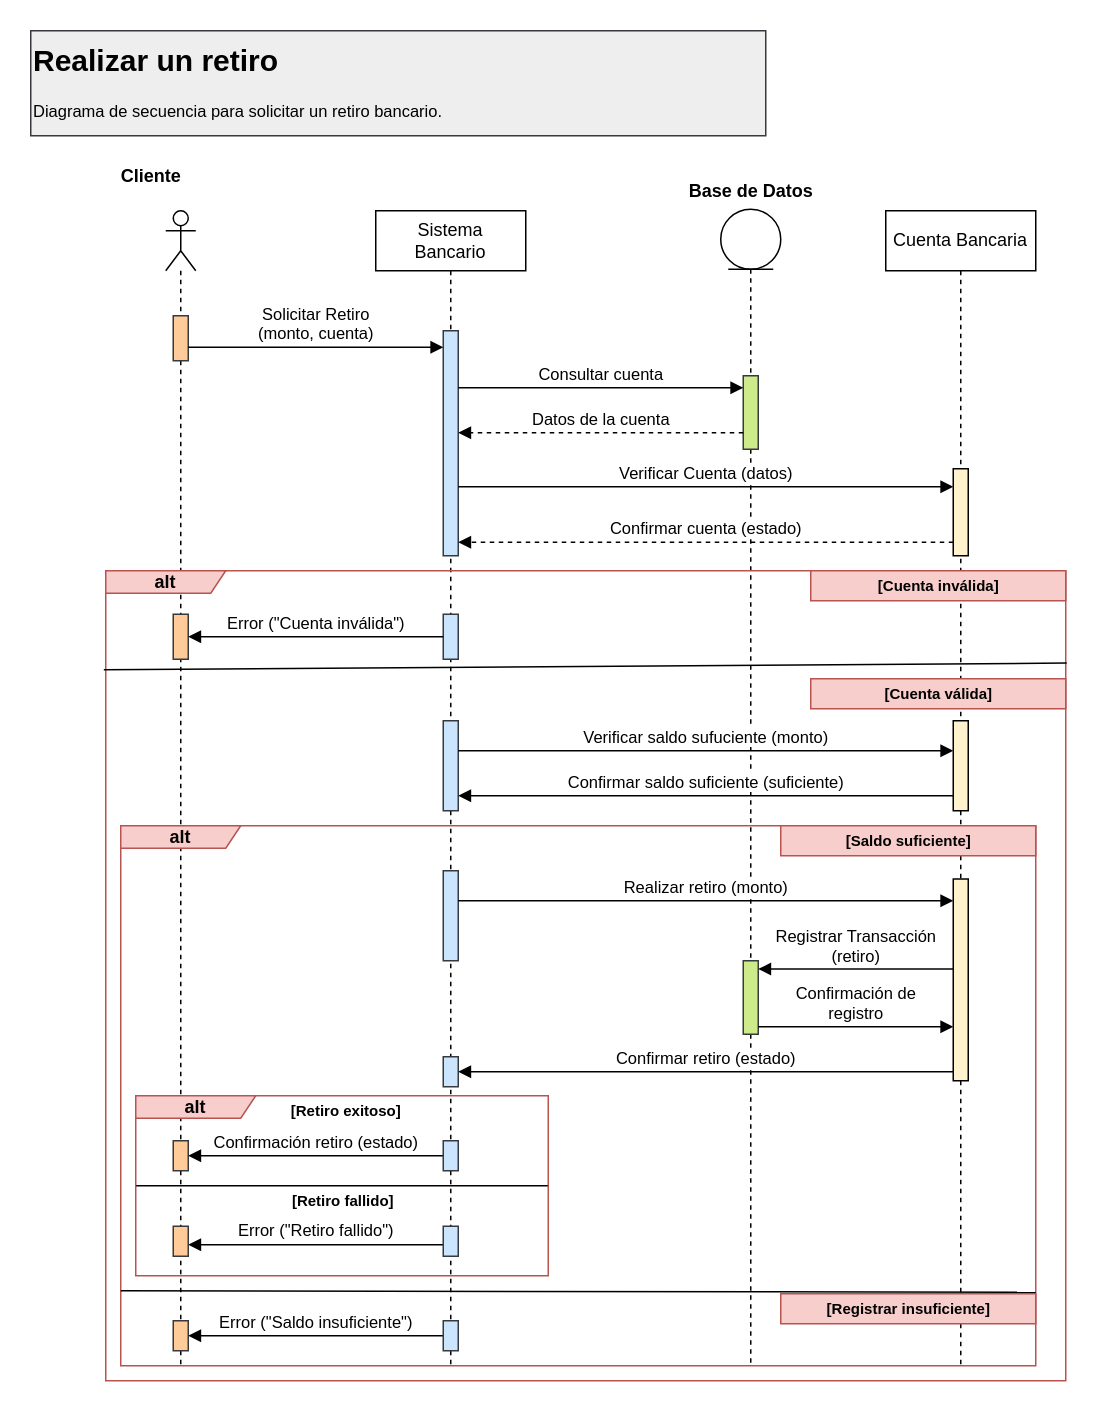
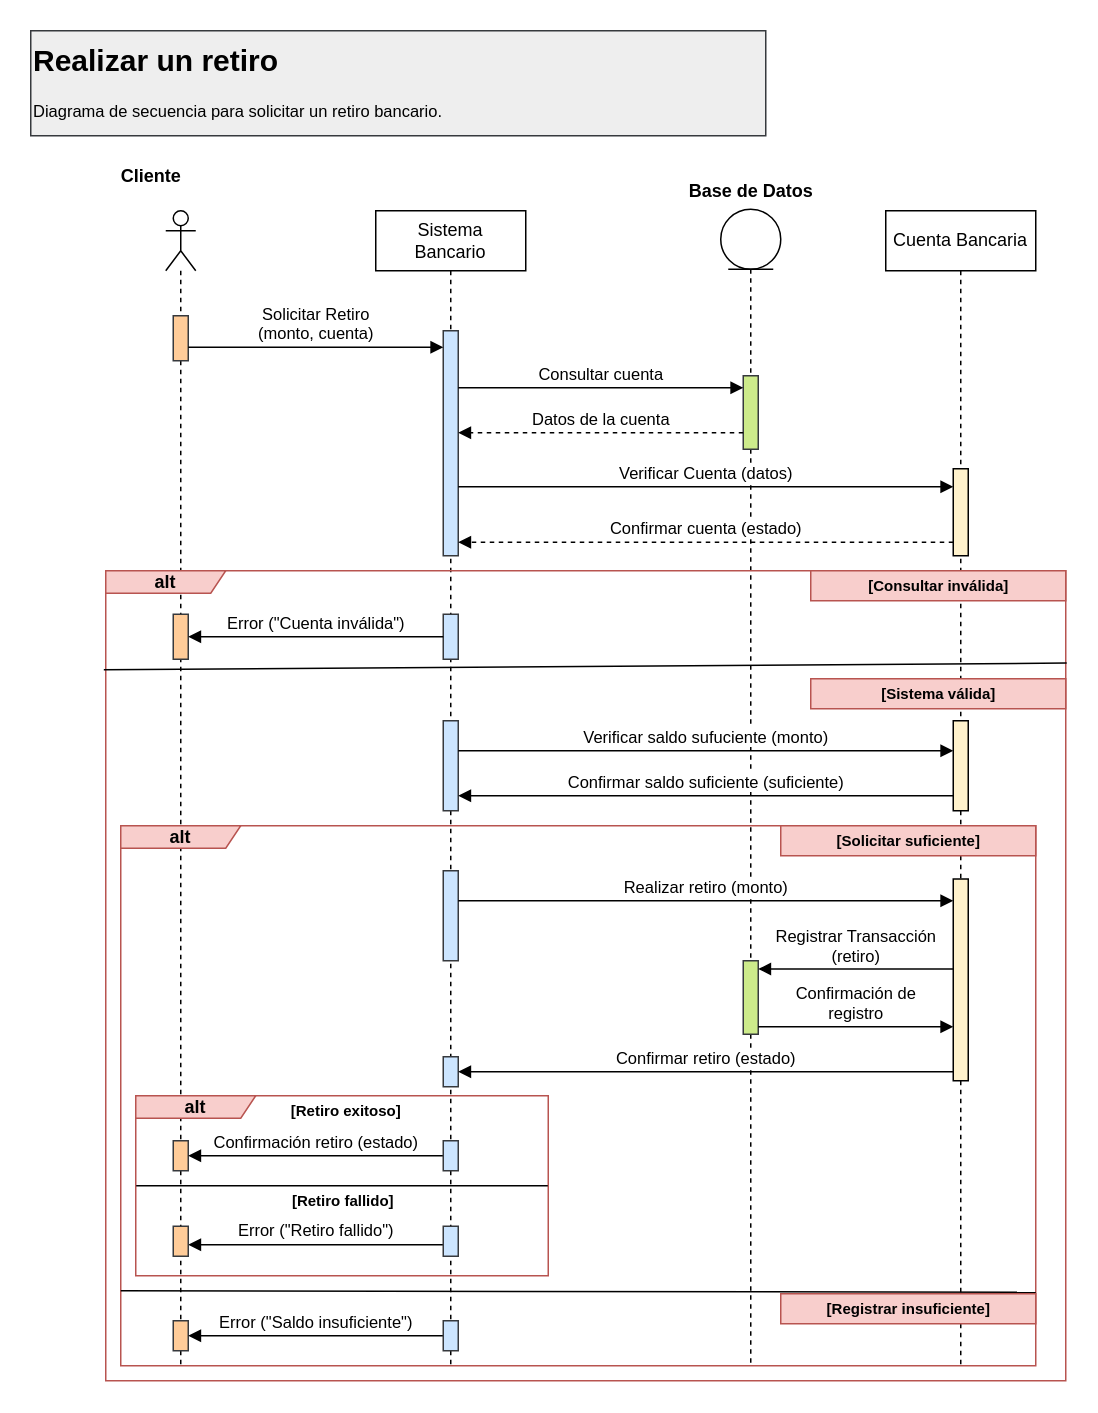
- <mxCell id="29" value="[Cuenta inválida]" style="text;align=center;fontStyle=1;verticalAlign=middle;spacingLeft=3;spacingRight=3;strokeColor=#b85450;rotatable=0;points=[[0,0.5],[1,0.5]];portConstraint=eastwest;html=1;fillColor=#f8cecc;fontSize=10;" vertex="1" parent="1"><mxGeometry x="540" y="380" width="170" height="20" as="geometry" /></mxCell>
+ <mxCell id="29" value="[Consultar inválida]" style="text;align=center;fontStyle=1;verticalAlign=middle;spacingLeft=3;spacingRight=3;strokeColor=#b85450;rotatable=0;points=[[0,0.5],[1,0.5]];portConstraint=eastwest;html=1;fillColor=#f8cecc;fontSize=10;" vertex="1" parent="1"><mxGeometry x="540" y="380" width="170" height="20" as="geometry" /></mxCell>
- <mxCell id="34" value="[Cuenta válida]" style="text;align=center;fontStyle=1;verticalAlign=middle;spacingLeft=3;spacingRight=3;strokeColor=#b85450;rotatable=0;points=[[0,0.5],[1,0.5]];portConstraint=eastwest;html=1;fillColor=#f8cecc;fontSize=10;" vertex="1" parent="1"><mxGeometry x="540" y="452" width="170" height="20" as="geometry" /></mxCell>
+ <mxCell id="34" value="[Sistema válida]" style="text;align=center;fontStyle=1;verticalAlign=middle;spacingLeft=3;spacingRight=3;strokeColor=#b85450;rotatable=0;points=[[0,0.5],[1,0.5]];portConstraint=eastwest;html=1;fillColor=#f8cecc;fontSize=10;" vertex="1" parent="1"><mxGeometry x="540" y="452" width="170" height="20" as="geometry" /></mxCell>
- <mxCell id="42" value="[Saldo suficiente]" style="text;align=center;fontStyle=1;verticalAlign=middle;spacingLeft=3;spacingRight=3;strokeColor=#b85450;rotatable=0;points=[[0,0.5],[1,0.5]];portConstraint=eastwest;html=1;fillColor=#f8cecc;fontSize=10;" vertex="1" parent="1"><mxGeometry x="520" y="550" width="170" height="20" as="geometry" /></mxCell>
+ <mxCell id="42" value="[Solicitar suficiente]" style="text;align=center;fontStyle=1;verticalAlign=middle;spacingLeft=3;spacingRight=3;strokeColor=#b85450;rotatable=0;points=[[0,0.5],[1,0.5]];portConstraint=eastwest;html=1;fillColor=#f8cecc;fontSize=10;" vertex="1" parent="1"><mxGeometry x="520" y="550" width="170" height="20" as="geometry" /></mxCell>
